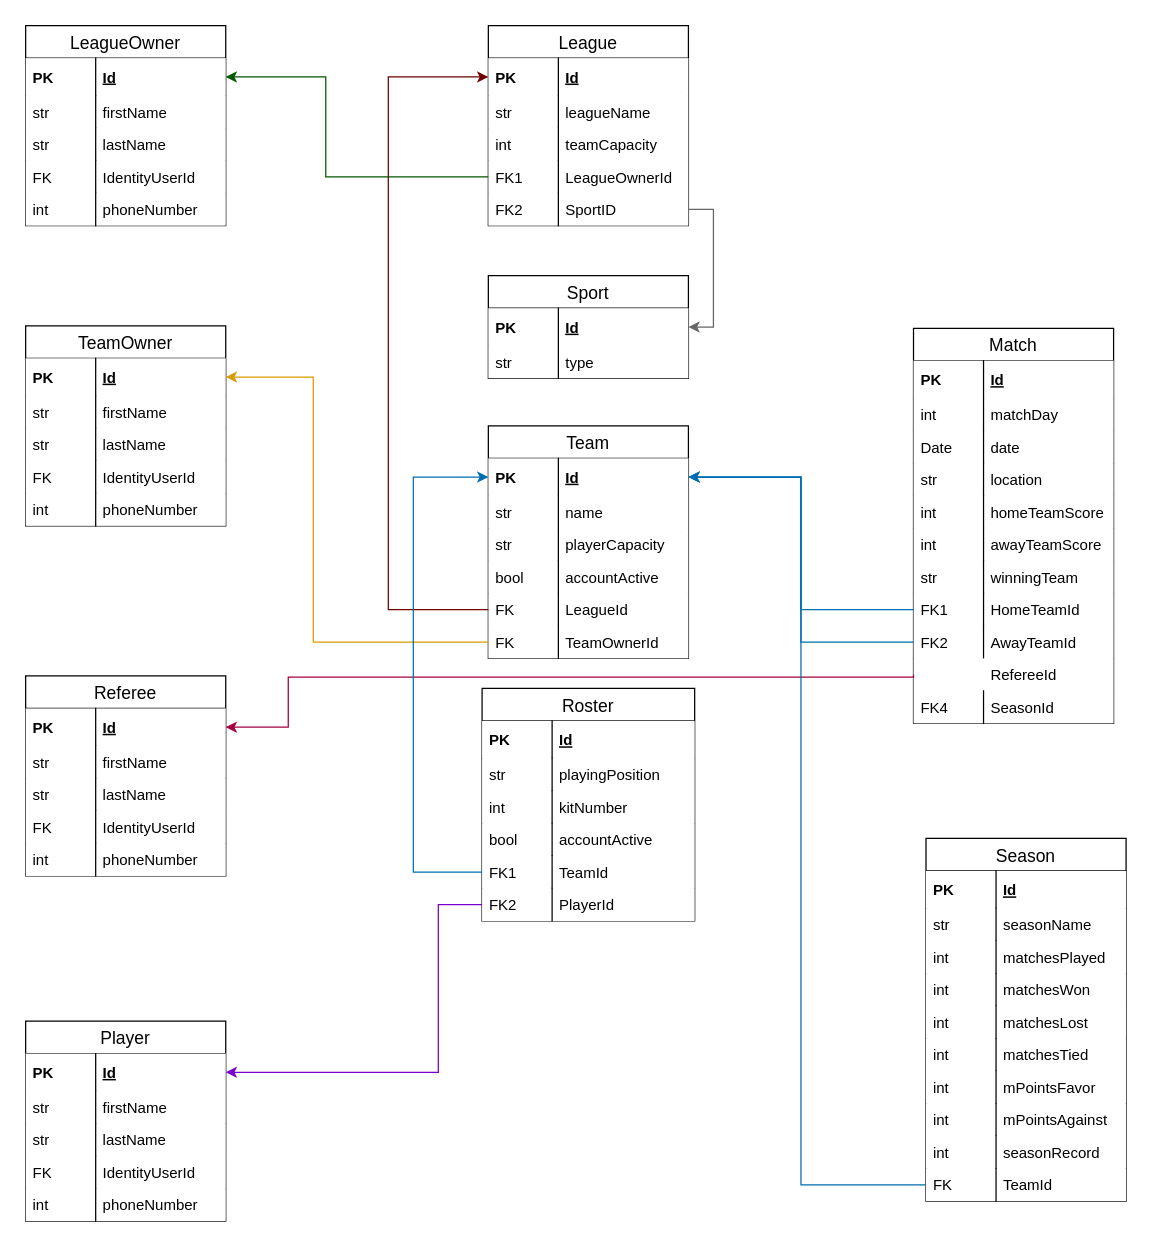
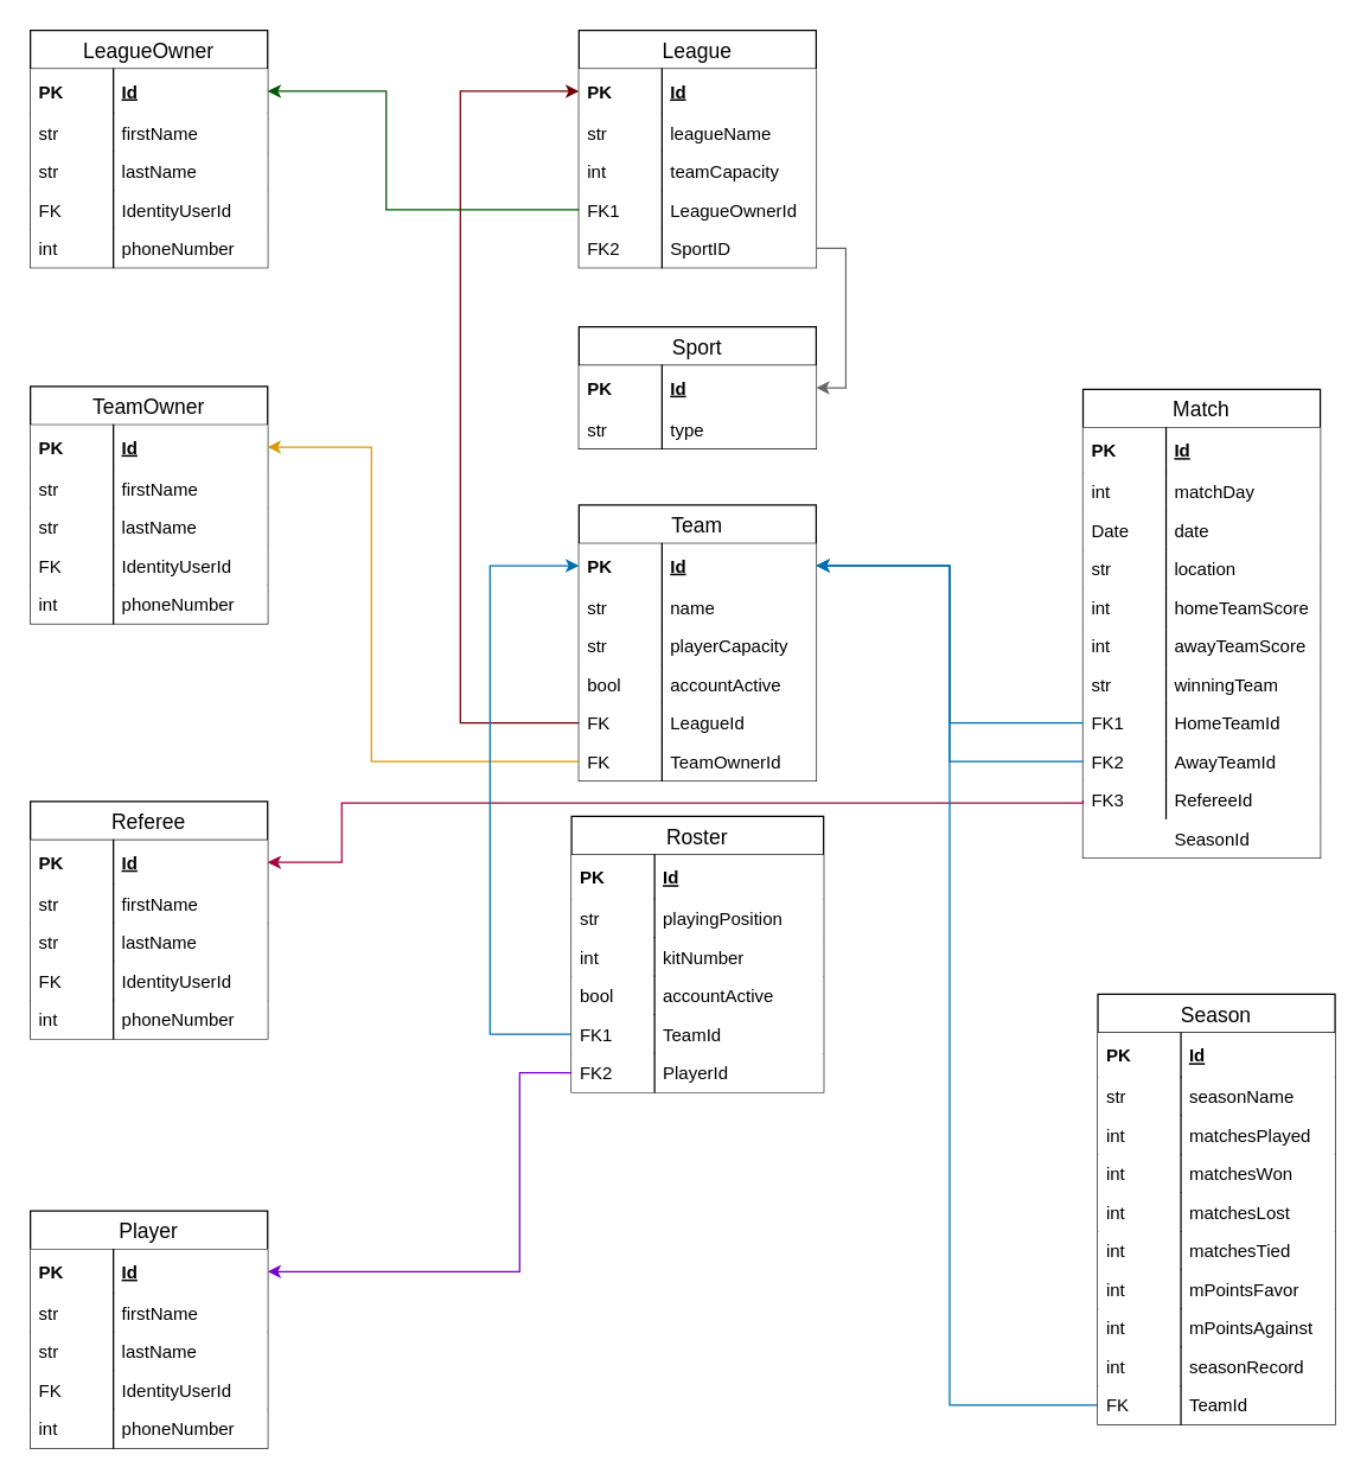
+ <mxCell id="55" value="FK3" style="shape=partialRectangle;top=0;left=0;bottom=0;fillColor=none;align=left;verticalAlign=top;spacingLeft=4;spacingRight=4;overflow=hidden;rotatable=0;points=[];portConstraint=eastwest;part=1;fontSize=12;" parent="54" vertex="1" connectable="0"><mxGeometry width="56" height="26" as="geometry" /></mxCell>
- <mxCell id="57" value="FK4" style="shape=partialRectangle;top=0;left=0;bottom=0;fillColor=none;align=left;verticalAlign=top;spacingLeft=4;spacingRight=4;overflow=hidden;rotatable=0;points=[];portConstraint=eastwest;part=1;fontSize=12;" parent="56" vertex="1" connectable="0"><mxGeometry width="56" height="26" as="geometry" /></mxCell>
